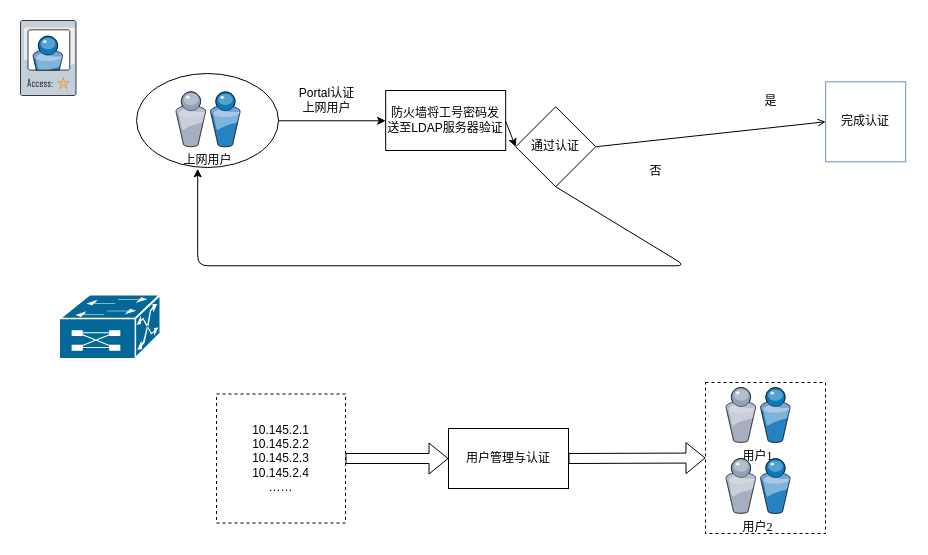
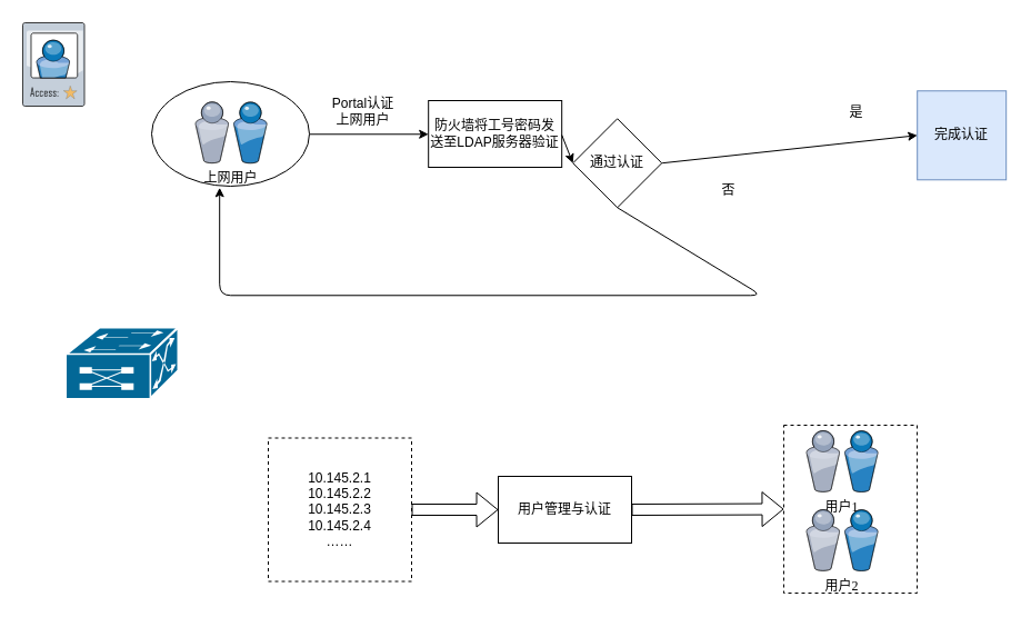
- <mxCell id="11" value="" style="endArrow=open;html=1;entryX=0;entryY=0.5;entryDx=0;entryDy=0;exitX=1.006;exitY=0.499;exitDx=0;exitDy=0;exitPerimeter=0;" parent="1" source="6" target="7" edge="1"><mxGeometry width="50" height="50" relative="1" as="geometry"><mxPoint x="725.19" y="119.66" as="sourcePoint" /><mxPoint x="865.19" y="120" as="targetPoint" /><Array as="points" /></mxGeometry></mxCell>
+ <mxCell id="11" value="" style="endArrow=classic;html=1;entryX=0;entryY=0.5;entryDx=0;entryDy=0;exitX=1.006;exitY=0.499;exitDx=0;exitDy=0;exitPerimeter=0;" parent="1" source="6" target="7" edge="1"><mxGeometry width="50" height="50" relative="1" as="geometry"><mxPoint x="725.19" y="119.66" as="sourcePoint" /><mxPoint x="865.19" y="120" as="targetPoint" /><Array as="points" /></mxGeometry></mxCell>
- <mxCell id="7" value="完成认证" style="whiteSpace=wrap;html=1;aspect=fixed;fillColor=#ffffff;strokeColor=#6c8ebf;" parent="1" vertex="1"><mxGeometry x="825.19" y="81.28" width="80" height="80" as="geometry" /></mxCell>
+ <mxCell id="7" value="完成认证" style="whiteSpace=wrap;html=1;aspect=fixed;fillColor=#dae8fc;strokeColor=#6c8ebf;" parent="1" vertex="1"><mxGeometry x="825.19" y="81.28" width="80" height="80" as="geometry" /></mxCell>
- <mxCell id="18" value="10.145.2.1&lt;br&gt;10.145.2.2&lt;br&gt;10.145.2.3&lt;br&gt;10.145.2.4&lt;br&gt;……" style="whiteSpace=wrap;html=1;aspect=fixed;dashed=1;" parent="1" vertex="1"><mxGeometry x="216" y="393.5" width="129" height="129" as="geometry" /></mxCell>
+ <mxCell id="18" value="10.145.2.1&lt;br&gt;10.145.2.2&lt;br&gt;10.145.2.3&lt;br&gt;10.145.2.4&lt;br&gt;……" style="whiteSpace=wrap;html=1;aspect=fixed;dashed=1;" parent="1" vertex="1"><mxGeometry x="241" y="393.5" width="129" height="129" as="geometry" /></mxCell>
